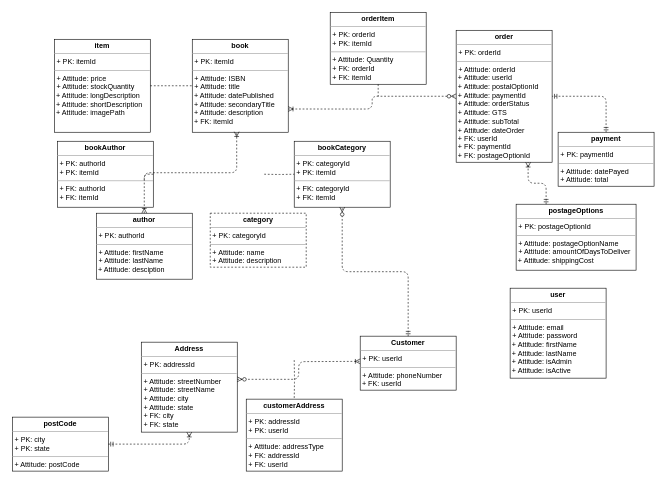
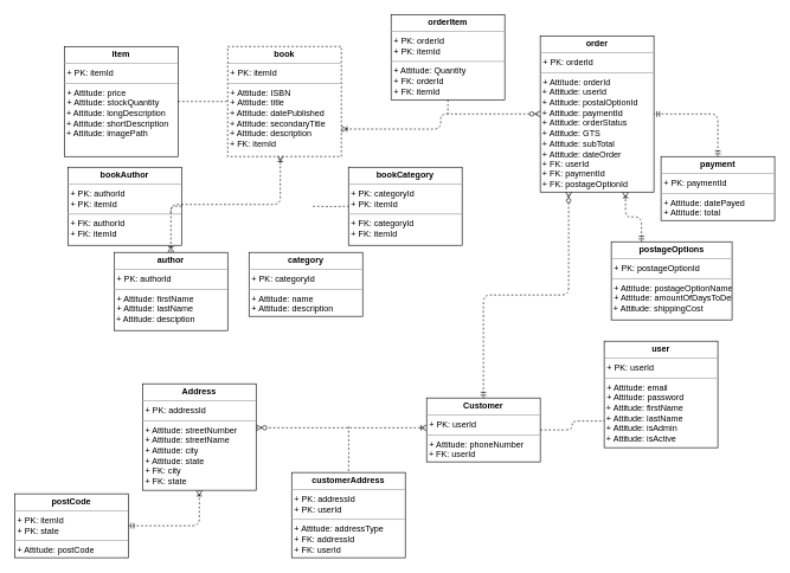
- <mxCell id="4" value="&lt;p style=&quot;margin: 0px ; margin-top: 4px ; text-align: center&quot;&gt;&lt;b&gt;book&lt;/b&gt;&lt;/p&gt;&lt;hr size=&quot;1&quot;&gt;&lt;p style=&quot;margin: 0px ; margin-left: 4px&quot;&gt;+ PK: itemId&lt;/p&gt;&lt;hr size=&quot;1&quot;&gt;&lt;p style=&quot;margin: 0px ; margin-left: 4px&quot;&gt;+ Attitude: ISBN&lt;/p&gt;&lt;p style=&quot;margin: 0px ; margin-left: 4px&quot;&gt;&lt;span&gt;+ Attitude: title&lt;/span&gt;&lt;/p&gt;&amp;nbsp;+ Attitude: datePublished&lt;br&gt;&amp;nbsp;+ Attitude: secondaryTitle&lt;br&gt;&lt;span&gt;&amp;nbsp;+ Attitude: description&lt;br&gt;&lt;/span&gt;&amp;nbsp;+ FK: itemId&lt;br&gt;" style="verticalAlign=top;align=left;overflow=fill;fontSize=12;fontFamily=Helvetica;html=1;" vertex="1" parent="1"><mxGeometry x="320" y="65" width="160" height="155" as="geometry" /></mxCell>
+ <mxCell id="4" value="&lt;p style=&quot;margin: 0px ; margin-top: 4px ; text-align: center&quot;&gt;&lt;b&gt;book&lt;/b&gt;&lt;/p&gt;&lt;hr size=&quot;1&quot;&gt;&lt;p style=&quot;margin: 0px ; margin-left: 4px&quot;&gt;+ PK: itemId&lt;/p&gt;&lt;hr size=&quot;1&quot;&gt;&lt;p style=&quot;margin: 0px ; margin-left: 4px&quot;&gt;+ Attitude: ISBN&lt;/p&gt;&lt;p style=&quot;margin: 0px ; margin-left: 4px&quot;&gt;&lt;span&gt;+ Attitude: title&lt;/span&gt;&lt;/p&gt;&amp;nbsp;+ Attitude: datePublished&lt;br&gt;&amp;nbsp;+ Attitude: secondaryTitle&lt;br&gt;&lt;span&gt;&amp;nbsp;+ Attitude: description&lt;br&gt;&lt;/span&gt;&amp;nbsp;+ FK: itemId&lt;br&gt;" style="verticalAlign=top;align=left;overflow=fill;fontSize=12;fontFamily=Helvetica;html=1;dashed=1;" vertex="1" parent="1"><mxGeometry x="320" y="65" width="160" height="155" as="geometry" /></mxCell>
- <mxCell id="9" value="&lt;p style=&quot;margin: 0px ; margin-top: 4px ; text-align: center&quot;&gt;&lt;b&gt;postageOptions&lt;/b&gt;&lt;/p&gt;&lt;hr size=&quot;1&quot;&gt;&lt;p style=&quot;margin: 0px ; margin-left: 4px&quot;&gt;+ PK: postageOptionId&lt;/p&gt;&lt;hr size=&quot;1&quot;&gt;&lt;p style=&quot;margin: 0px ; margin-left: 4px&quot;&gt;+ Attitude: postageOptionName&lt;/p&gt;&lt;p style=&quot;margin: 0px ; margin-left: 4px&quot;&gt;&lt;span&gt;+ Attitude: amountOfDaysToDeliver&lt;/span&gt;&lt;/p&gt;&amp;nbsp;+ Attitude: shippingCost&lt;br&gt;" style="verticalAlign=top;align=left;overflow=fill;fontSize=12;fontFamily=Helvetica;html=1;" vertex="1" parent="1"><mxGeometry x="860" y="340" width="200" height="110" as="geometry" /></mxCell>
+ <mxCell id="9" value="&lt;p style=&quot;margin: 0px ; margin-top: 4px ; text-align: center&quot;&gt;&lt;b&gt;postageOptions&lt;/b&gt;&lt;/p&gt;&lt;hr size=&quot;1&quot;&gt;&lt;p style=&quot;margin: 0px ; margin-left: 4px&quot;&gt;+ PK: postageOptionId&lt;/p&gt;&lt;hr size=&quot;1&quot;&gt;&lt;p style=&quot;margin: 0px ; margin-left: 4px&quot;&gt;+ Attitude: postageOptionName&lt;/p&gt;&lt;p style=&quot;margin: 0px ; margin-left: 4px&quot;&gt;&lt;span&gt;+ Attitude: amountOfDaysToDeliver&lt;/span&gt;&lt;/p&gt;&amp;nbsp;+ Attitude: shippingCost&lt;br&gt;" style="verticalAlign=top;align=left;overflow=fill;fontSize=12;fontFamily=Helvetica;html=1;" vertex="1" parent="1"><mxGeometry x="860" y="340" width="170" height="110" as="geometry" /></mxCell>
- <mxCell id="6" value="&lt;p style=&quot;margin: 0px ; margin-top: 4px ; text-align: center&quot;&gt;&lt;b&gt;category&lt;/b&gt;&lt;/p&gt;&lt;hr size=&quot;1&quot;&gt;&lt;p style=&quot;margin: 0px ; margin-left: 4px&quot;&gt;+ PK: categoryId&lt;/p&gt;&lt;hr size=&quot;1&quot;&gt;&lt;p style=&quot;margin: 0px ; margin-left: 4px&quot;&gt;+ Attitude: name&lt;/p&gt;&lt;p style=&quot;margin: 0px ; margin-left: 4px&quot;&gt;&lt;span&gt;+ Attitude: description&lt;/span&gt;&lt;/p&gt;&lt;br&gt;" style="verticalAlign=top;align=left;overflow=fill;fontSize=12;fontFamily=Helvetica;html=1;dashed=1;" vertex="1" parent="1"><mxGeometry x="350" y="355" width="160" height="90" as="geometry" /></mxCell>
+ <mxCell id="6" value="&lt;p style=&quot;margin: 0px ; margin-top: 4px ; text-align: center&quot;&gt;&lt;b&gt;category&lt;/b&gt;&lt;/p&gt;&lt;hr size=&quot;1&quot;&gt;&lt;p style=&quot;margin: 0px ; margin-left: 4px&quot;&gt;+ PK: categoryId&lt;/p&gt;&lt;hr size=&quot;1&quot;&gt;&lt;p style=&quot;margin: 0px ; margin-left: 4px&quot;&gt;+ Attitude: name&lt;/p&gt;&lt;p style=&quot;margin: 0px ; margin-left: 4px&quot;&gt;&lt;span&gt;+ Attitude: description&lt;/span&gt;&lt;/p&gt;&lt;br&gt;" style="verticalAlign=top;align=left;overflow=fill;fontSize=12;fontFamily=Helvetica;html=1;" vertex="1" parent="1"><mxGeometry x="350" y="355" width="160" height="90" as="geometry" /></mxCell>
- <mxCell id="19" style="edgeStyle=orthogonalEdgeStyle;html=1;dashed=1;labelBackgroundColor=none;startArrow=ERmandOne;endArrow=ERzeroToMany;fontFamily=Verdana;fontSize=12;align=left;exitX=0.5;exitY=0;exitDx=0;exitDy=0;endFill=1;startFill=0;" edge="1" parent="1" source="8" target="16"><mxGeometry relative="1" as="geometry"><mxPoint x="555" y="375" as="sourcePoint" /><mxPoint x="745" y="345" as="targetPoint" /></mxGeometry></mxCell>
+ <mxCell id="19" style="edgeStyle=orthogonalEdgeStyle;html=1;dashed=1;labelBackgroundColor=none;startArrow=ERmandOne;endArrow=ERzeroToMany;fontFamily=Verdana;fontSize=12;align=left;entryX=0.25;entryY=1;entryDx=0;entryDy=0;exitX=0.5;exitY=0;exitDx=0;exitDy=0;endFill=1;startFill=0;" edge="1" parent="1" source="8" target="12"><mxGeometry relative="1" as="geometry"><mxPoint x="555" y="375" as="sourcePoint" /><mxPoint x="745" y="345" as="targetPoint" /></mxGeometry></mxCell>
+ <mxCell id="24" style="edgeStyle=orthogonalEdgeStyle;html=1;dashed=1;labelBackgroundColor=none;startArrow=none;endArrow=none;fontFamily=Verdana;fontSize=12;align=left;entryX=0;entryY=0.75;entryDx=0;entryDy=0;exitX=1;exitY=0.5;exitDx=0;exitDy=0;startFill=0;endFill=0;" edge="1" parent="1" source="8" target="7"><mxGeometry relative="1" as="geometry"><mxPoint x="650" y="725" as="sourcePoint" /><mxPoint x="840" y="695" as="targetPoint" /></mxGeometry></mxCell>
- <mxCell id="11" value="&lt;p style=&quot;margin: 0px ; margin-top: 4px ; text-align: center&quot;&gt;&lt;b&gt;Address&lt;/b&gt;&lt;/p&gt;&lt;hr size=&quot;1&quot;&gt;&lt;p style=&quot;margin: 0px ; margin-left: 4px&quot;&gt;+ PK: addressId&lt;/p&gt;&lt;hr size=&quot;1&quot;&gt;&lt;p style=&quot;margin: 0px ; margin-left: 4px&quot;&gt;+ Attitude: streetNumber&lt;/p&gt;&lt;p style=&quot;margin: 0px ; margin-left: 4px&quot;&gt;&lt;span&gt;+ Attitude: streetName&lt;/span&gt;&lt;/p&gt;&lt;p style=&quot;margin: 0px ; margin-left: 4px&quot;&gt;&lt;span&gt;+ Attitude: city&lt;/span&gt;&lt;/p&gt;&lt;p style=&quot;margin: 0px ; margin-left: 4px&quot;&gt;&lt;span&gt;+ Attitude: state&lt;/span&gt;&lt;/p&gt;&lt;p style=&quot;margin: 0px ; margin-left: 4px&quot;&gt;&lt;span&gt;+ FK: city&lt;/span&gt;&lt;/p&gt;&lt;p style=&quot;margin: 0px ; margin-left: 4px&quot;&gt;&lt;span&gt;+ FK: state&lt;/span&gt;&lt;/p&gt;&lt;p&gt;&lt;span&gt;&lt;br&gt;&lt;/span&gt;&lt;/p&gt;&lt;br&gt;" style="verticalAlign=top;align=left;overflow=fill;fontSize=12;fontFamily=Helvetica;html=1;" vertex="1" parent="1"><mxGeometry x="235" y="570" width="160" height="150" as="geometry" /></mxCell>
+ <mxCell id="11" value="&lt;p style=&quot;margin: 0px ; margin-top: 4px ; text-align: center&quot;&gt;&lt;b&gt;Address&lt;/b&gt;&lt;/p&gt;&lt;hr size=&quot;1&quot;&gt;&lt;p style=&quot;margin: 0px ; margin-left: 4px&quot;&gt;+ PK: addressId&lt;/p&gt;&lt;hr size=&quot;1&quot;&gt;&lt;p style=&quot;margin: 0px ; margin-left: 4px&quot;&gt;+ Attitude: streetNumber&lt;/p&gt;&lt;p style=&quot;margin: 0px ; margin-left: 4px&quot;&gt;&lt;span&gt;+ Attitude: streetName&lt;/span&gt;&lt;/p&gt;&lt;p style=&quot;margin: 0px ; margin-left: 4px&quot;&gt;&lt;span&gt;+ Attitude: city&lt;/span&gt;&lt;/p&gt;&lt;p style=&quot;margin: 0px ; margin-left: 4px&quot;&gt;&lt;span&gt;+ Attitude: state&lt;/span&gt;&lt;/p&gt;&lt;p style=&quot;margin: 0px ; margin-left: 4px&quot;&gt;&lt;span&gt;+ FK: city&lt;/span&gt;&lt;/p&gt;&lt;p style=&quot;margin: 0px ; margin-left: 4px&quot;&gt;&lt;span&gt;+ FK: state&lt;/span&gt;&lt;/p&gt;&lt;p&gt;&lt;span&gt;&lt;br&gt;&lt;/span&gt;&lt;/p&gt;&lt;br&gt;" style="verticalAlign=top;align=left;overflow=fill;fontSize=12;fontFamily=Helvetica;html=1;" vertex="1" parent="1"><mxGeometry x="200" y="540" width="160" height="150" as="geometry" /></mxCell>
- <mxCell id="10" value="&lt;p style=&quot;margin: 0px ; margin-top: 4px ; text-align: center&quot;&gt;&lt;b&gt;postCode&lt;/b&gt;&lt;/p&gt;&lt;hr size=&quot;1&quot;&gt;&lt;p style=&quot;margin: 0px ; margin-left: 4px&quot;&gt;+ PK: city&lt;/p&gt;&lt;p style=&quot;margin: 0px ; margin-left: 4px&quot;&gt;+ PK: state&lt;/p&gt;&lt;hr size=&quot;1&quot;&gt;&lt;p style=&quot;margin: 0px ; margin-left: 4px&quot;&gt;+ Attitude: postCode&lt;/p&gt;&lt;br&gt;" style="verticalAlign=top;align=left;overflow=fill;fontSize=12;fontFamily=Helvetica;html=1;" vertex="1" parent="1"><mxGeometry x="20" y="695" width="160" height="90" as="geometry" /></mxCell>
+ <mxCell id="10" value="&lt;p style=&quot;margin: 0px ; margin-top: 4px ; text-align: center&quot;&gt;&lt;b&gt;postCode&lt;/b&gt;&lt;/p&gt;&lt;hr size=&quot;1&quot;&gt;&lt;p style=&quot;margin: 0px ; margin-left: 4px&quot;&gt;+ PK: itemId&lt;/p&gt;&lt;p style=&quot;margin: 0px ; margin-left: 4px&quot;&gt;+ PK: state&lt;/p&gt;&lt;hr size=&quot;1&quot;&gt;&lt;p style=&quot;margin: 0px ; margin-left: 4px&quot;&gt;+ Attitude: postCode&lt;/p&gt;&lt;br&gt;" style="verticalAlign=top;align=left;overflow=fill;fontSize=12;fontFamily=Helvetica;html=1;" vertex="1" parent="1"><mxGeometry x="20" y="695" width="160" height="90" as="geometry" /></mxCell>
